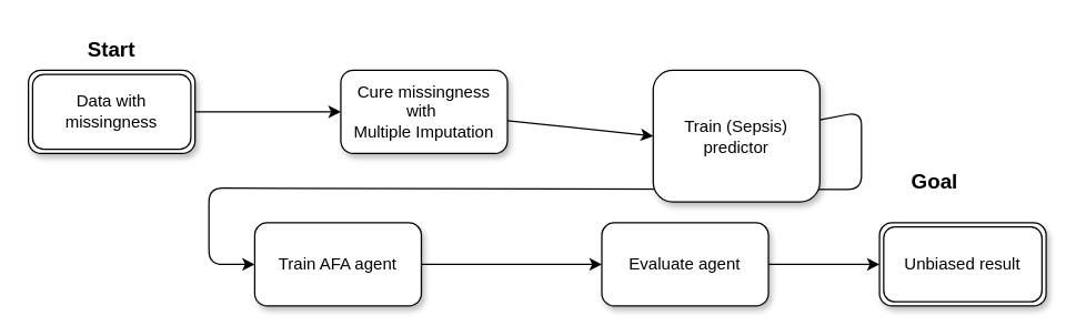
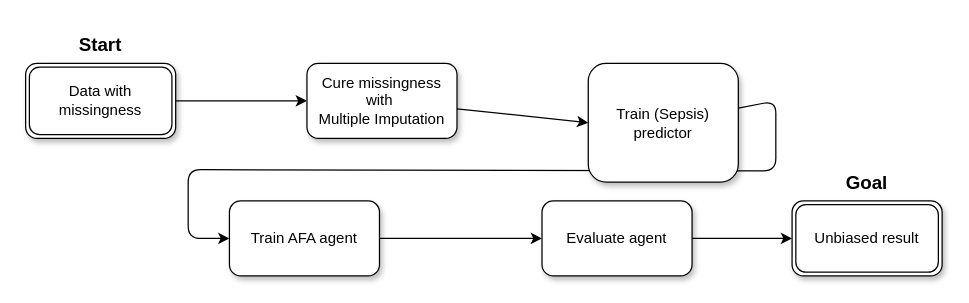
- <mxCell id="15" value="Goal" style="text;html=1;strokeColor=none;fillColor=none;align=center;verticalAlign=middle;whiteSpace=wrap;rounded=0;shadow=0;glass=0;sketch=0;fontSize=15;fontStyle=1" vertex="1" parent="1"><mxGeometry x="643" y="115" width="60" height="30" as="geometry" /></mxCell>
+ <mxCell id="15" value="Goal" style="text;html=1;strokeColor=none;fillColor=none;align=center;verticalAlign=middle;whiteSpace=wrap;rounded=0;shadow=0;glass=0;sketch=0;fontSize=15;fontStyle=1" vertex="1" parent="1"><mxGeometry x="663" y="130" width="60" height="30" as="geometry" /></mxCell>
